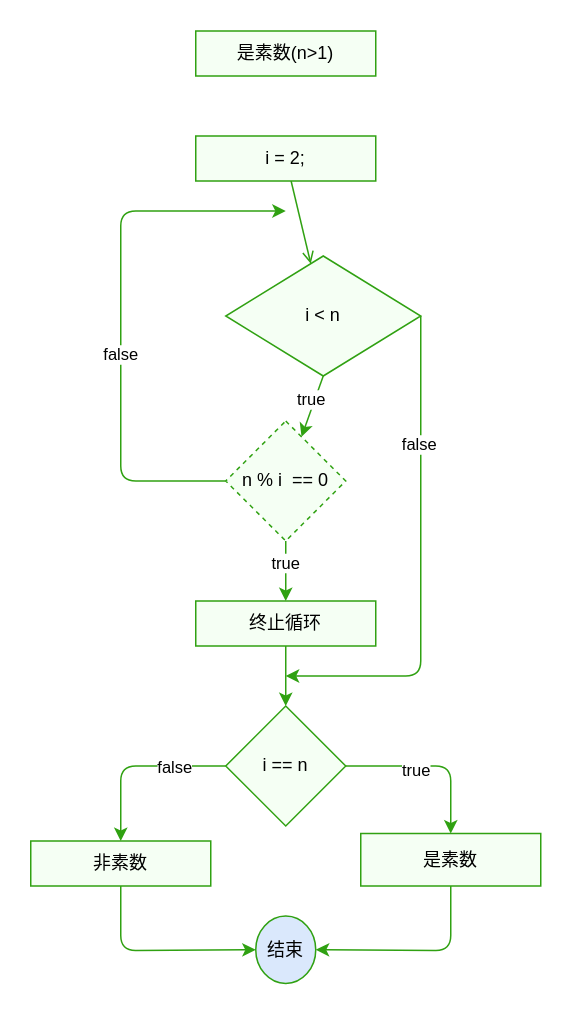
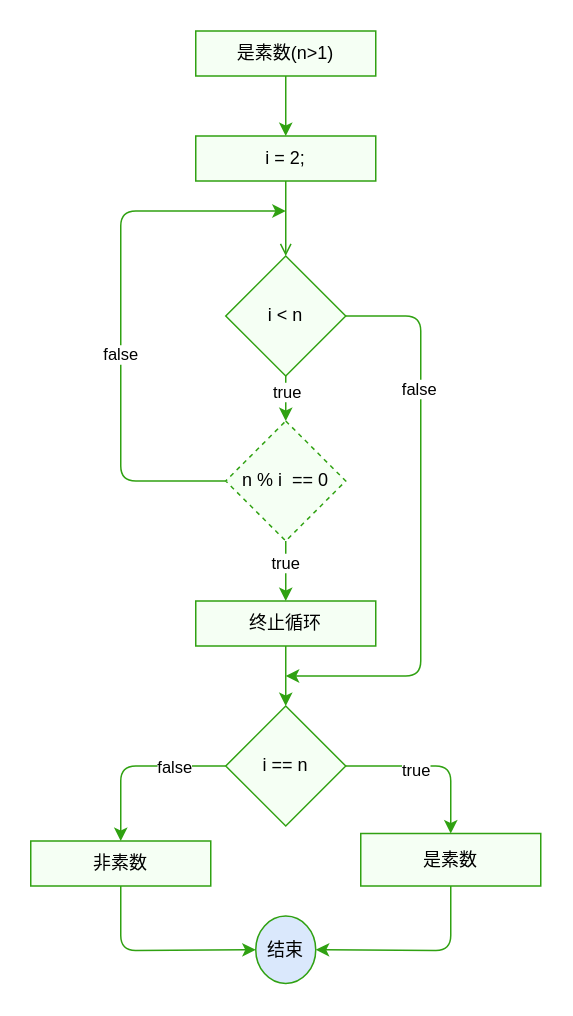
+ <mxCell id="2" value="" style="edgeStyle=none;html=1;strokeColor=#30A112;fillColor=#F5FFF4;" parent="1" source="3" target="5" edge="1"><mxGeometry relative="1" as="geometry" /></mxCell>
- <mxCell id="10" value="i &amp;lt; n" style="rhombus;whiteSpace=wrap;html=1;rounded=0;strokeColor=#30A112;fillColor=#F5FFF4;" parent="1" vertex="1"><mxGeometry x="150" y="170" width="130" height="80" as="geometry" /></mxCell>
+ <mxCell id="10" value="i &amp;lt; n" style="rhombus;whiteSpace=wrap;html=1;rounded=0;strokeColor=#30A112;fillColor=#F5FFF4;" parent="1" vertex="1"><mxGeometry x="150" y="170" width="80" height="80" as="geometry" /></mxCell>
